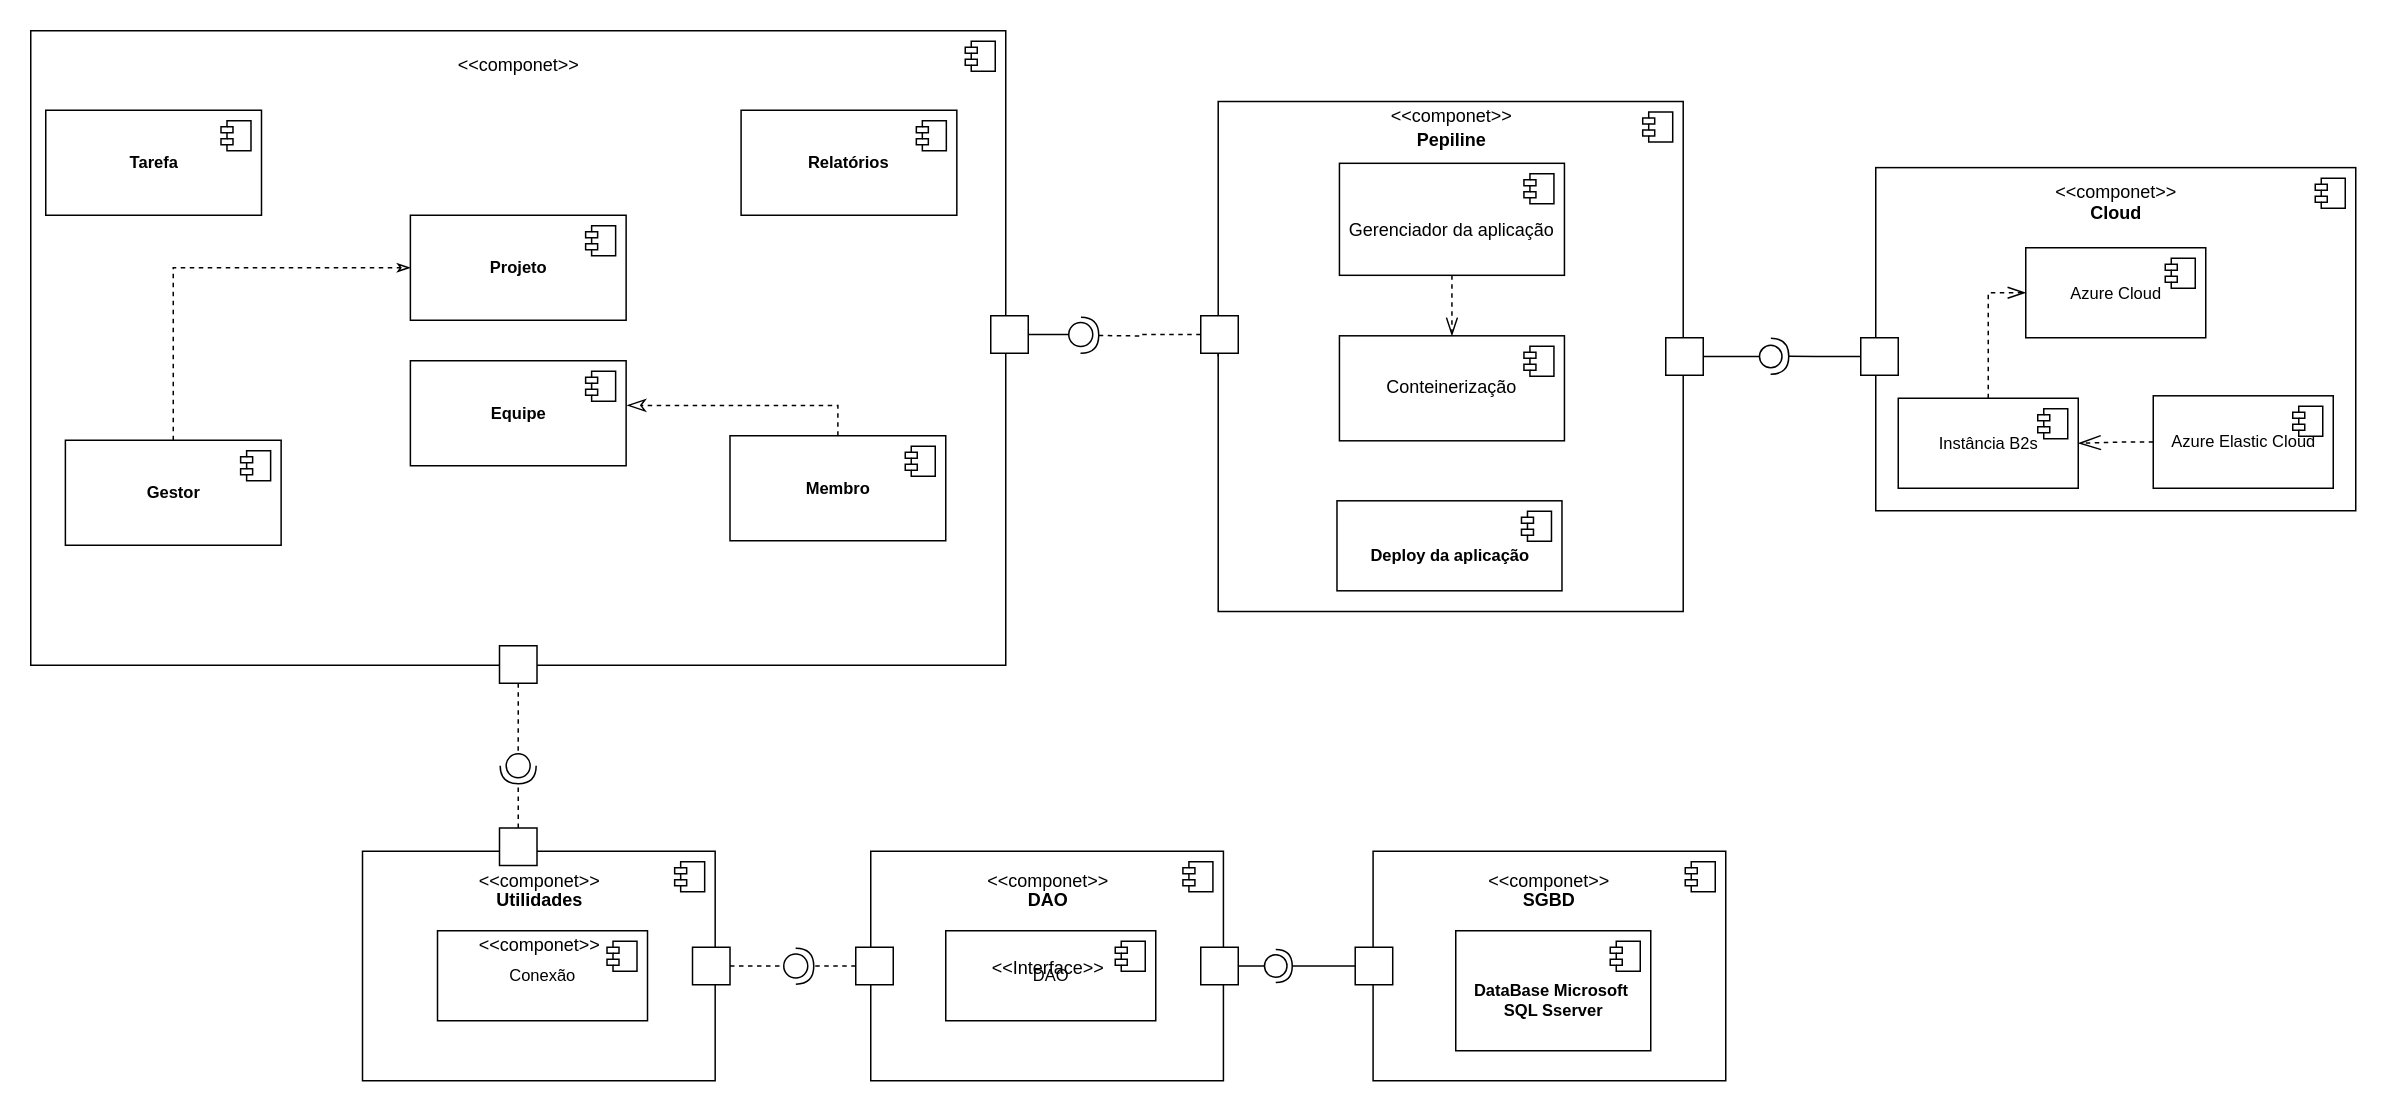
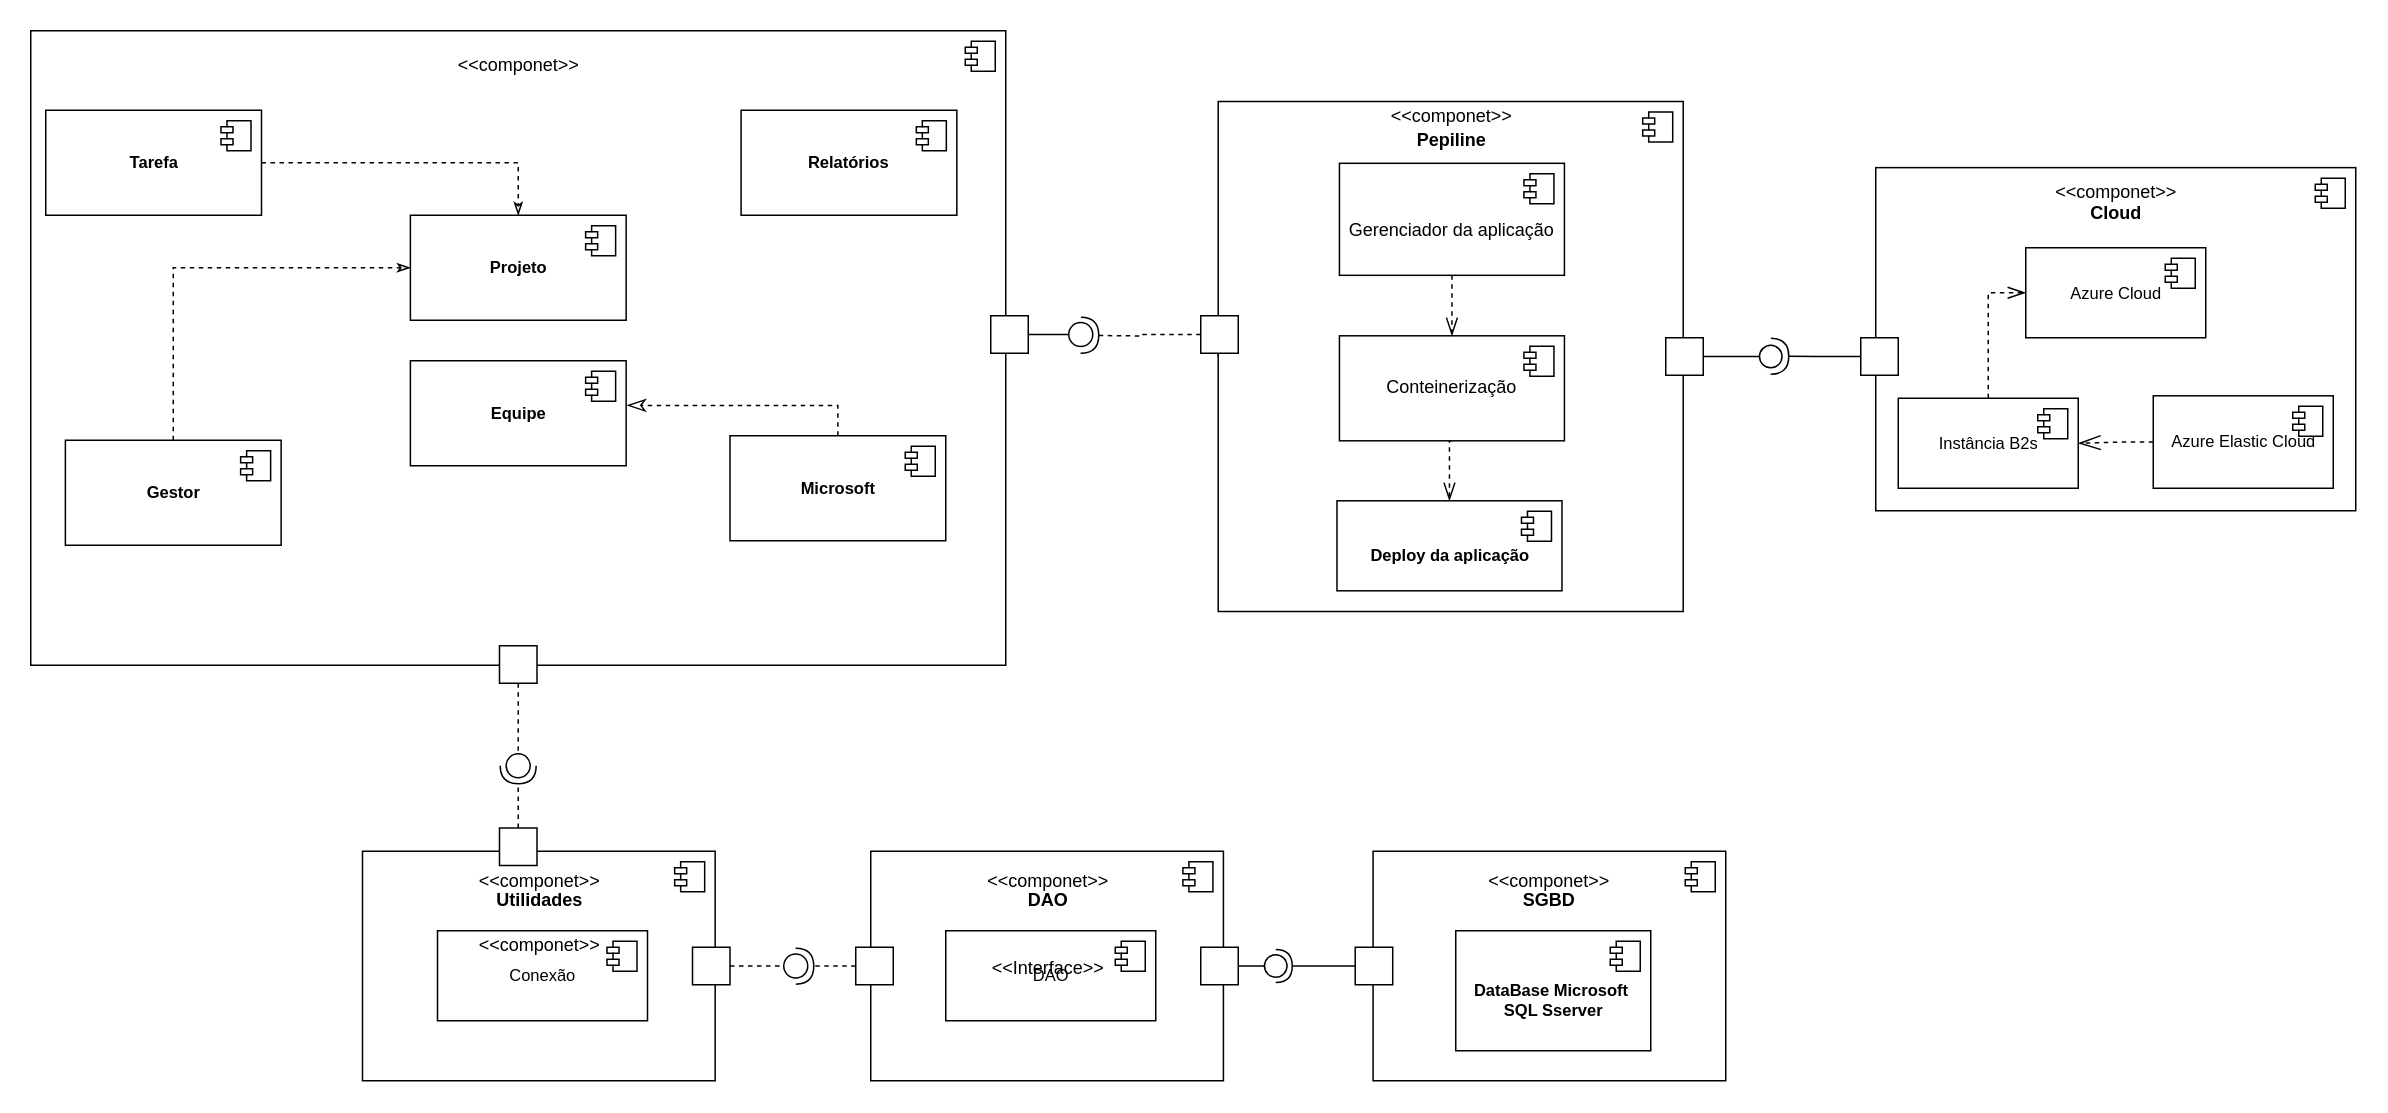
+ <mxCell id="27" style="edgeStyle=orthogonalEdgeStyle;rounded=0;orthogonalLoop=1;jettySize=auto;html=1;exitX=1;exitY=0.5;exitDx=0;exitDy=0;entryX=0.5;entryY=0;entryDx=0;entryDy=0;dashed=1;endArrow=classicThin;endFill=0;" edge="1" parent="1" source="28" target="16"><mxGeometry relative="1" as="geometry" /></mxCell>
+ <mxCell id="8" style="edgeStyle=orthogonalEdgeStyle;rounded=0;orthogonalLoop=1;jettySize=auto;html=1;exitX=0.5;exitY=1;exitDx=0;exitDy=0;dashed=1;endArrow=openThin;endFill=0;endSize=10;strokeWidth=1;" edge="1" parent="1" source="9" target="14"><mxGeometry relative="1" as="geometry"><Array as="points"><mxPoint x="965.82" y="293.37" /></Array></mxGeometry></mxCell>
- <mxCell id="38" value="&lt;b&gt;Membro&lt;/b&gt;" style="html=1;dropTarget=0;fontSize=11;" vertex="1" parent="1"><mxGeometry x="486.17" y="290" width="143.83" height="70" as="geometry" /></mxCell>
+ <mxCell id="38" value="&lt;b&gt;Microsoft&lt;/b&gt;" style="html=1;dropTarget=0;fontSize=11;" vertex="1" parent="1"><mxGeometry x="486.17" y="290" width="143.83" height="70" as="geometry" /></mxCell>
